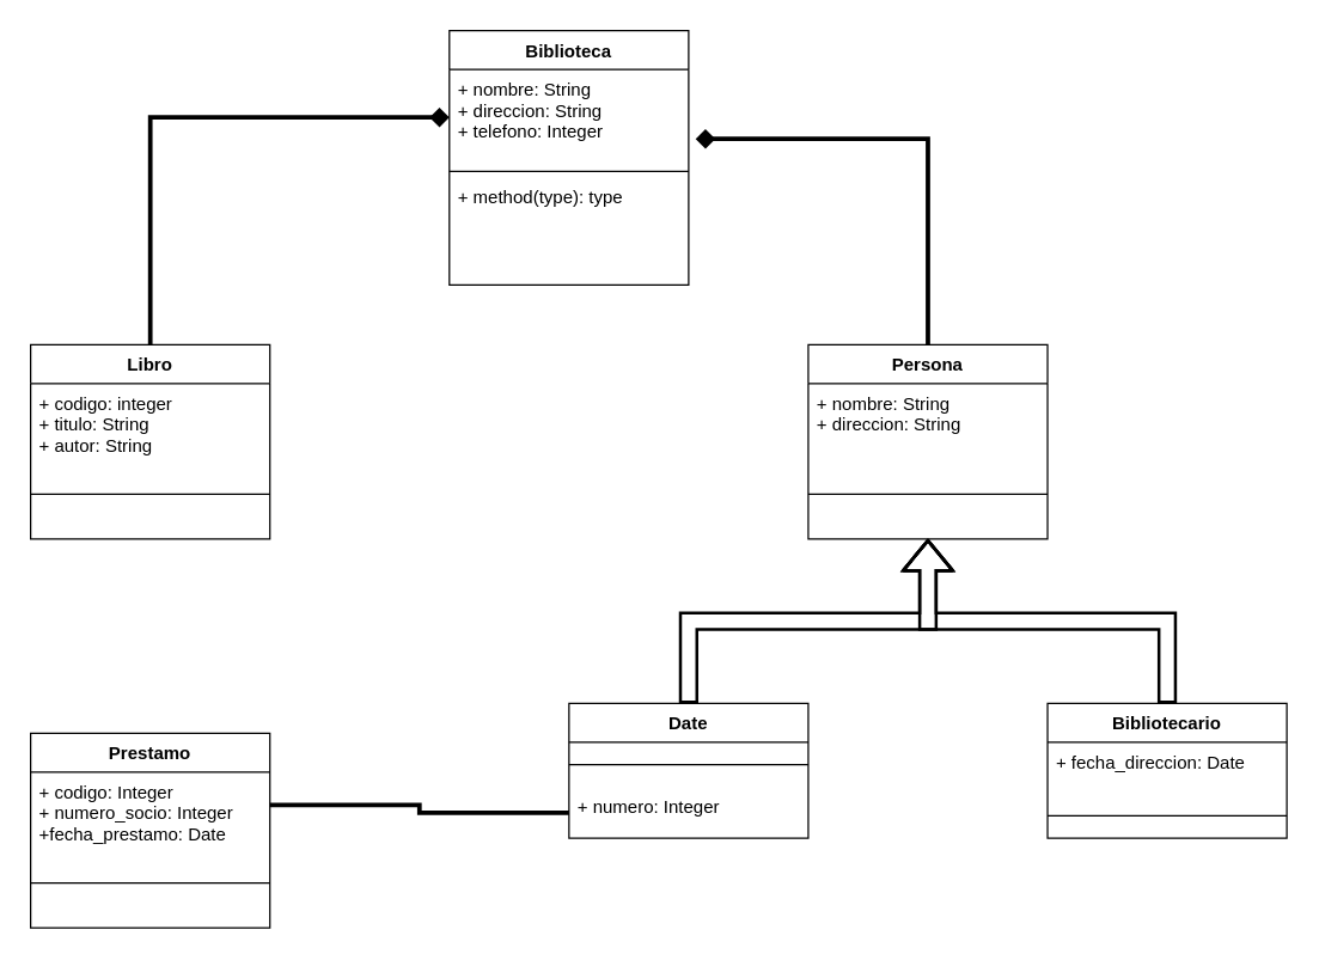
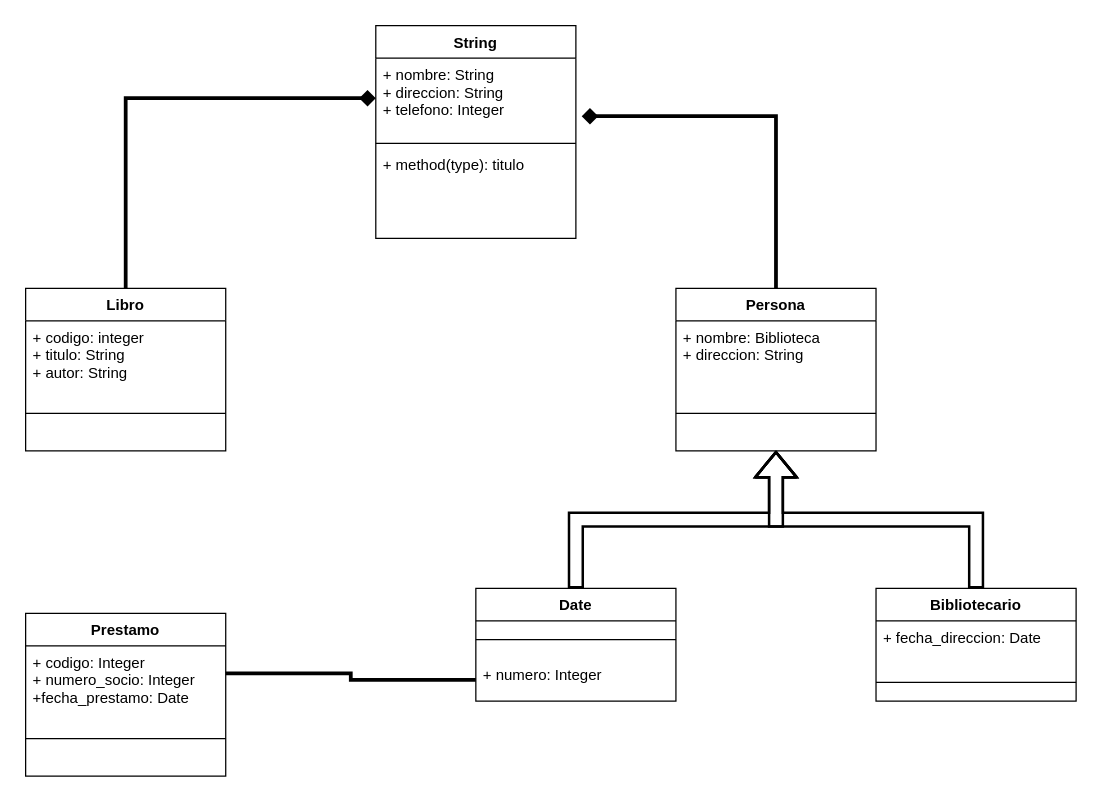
- <mxCell id="2" value="Biblioteca" style="swimlane;fontStyle=1;align=center;verticalAlign=top;childLayout=stackLayout;horizontal=1;startSize=26;horizontalStack=0;resizeParent=1;resizeParentMax=0;resizeLast=0;collapsible=1;marginBottom=0;" vertex="1" parent="1"><mxGeometry x="300" y="20" width="160" height="170" as="geometry" /></mxCell>
+ <mxCell id="2" value="String" style="swimlane;fontStyle=1;align=center;verticalAlign=top;childLayout=stackLayout;horizontal=1;startSize=26;horizontalStack=0;resizeParent=1;resizeParentMax=0;resizeLast=0;collapsible=1;marginBottom=0;" vertex="1" parent="1"><mxGeometry x="300" y="20" width="160" height="170" as="geometry" /></mxCell>
- <mxCell id="5" value="+ method(type): type" style="text;strokeColor=none;fillColor=none;align=left;verticalAlign=top;spacingLeft=4;spacingRight=4;overflow=hidden;rotatable=0;points=[[0,0.5],[1,0.5]];portConstraint=eastwest;" vertex="1" parent="2"><mxGeometry y="98" width="160" height="72" as="geometry" /></mxCell>
+ <mxCell id="5" value="+ method(type): titulo" style="text;strokeColor=none;fillColor=none;align=left;verticalAlign=top;spacingLeft=4;spacingRight=4;overflow=hidden;rotatable=0;points=[[0,0.5],[1,0.5]];portConstraint=eastwest;" vertex="1" parent="2"><mxGeometry y="98" width="160" height="72" as="geometry" /></mxCell>
- <mxCell id="8" value="+ nombre: String&#10;+ direccion: String" style="text;strokeColor=none;fillColor=none;align=left;verticalAlign=top;spacingLeft=4;spacingRight=4;overflow=hidden;rotatable=0;points=[[0,0.5],[1,0.5]];portConstraint=eastwest;" vertex="1" parent="7"><mxGeometry y="26" width="160" height="44" as="geometry" /></mxCell>
+ <mxCell id="8" value="+ nombre: Biblioteca&#10;+ direccion: String" style="text;strokeColor=none;fillColor=none;align=left;verticalAlign=top;spacingLeft=4;spacingRight=4;overflow=hidden;rotatable=0;points=[[0,0.5],[1,0.5]];portConstraint=eastwest;" vertex="1" parent="7"><mxGeometry y="26" width="160" height="44" as="geometry" /></mxCell>
